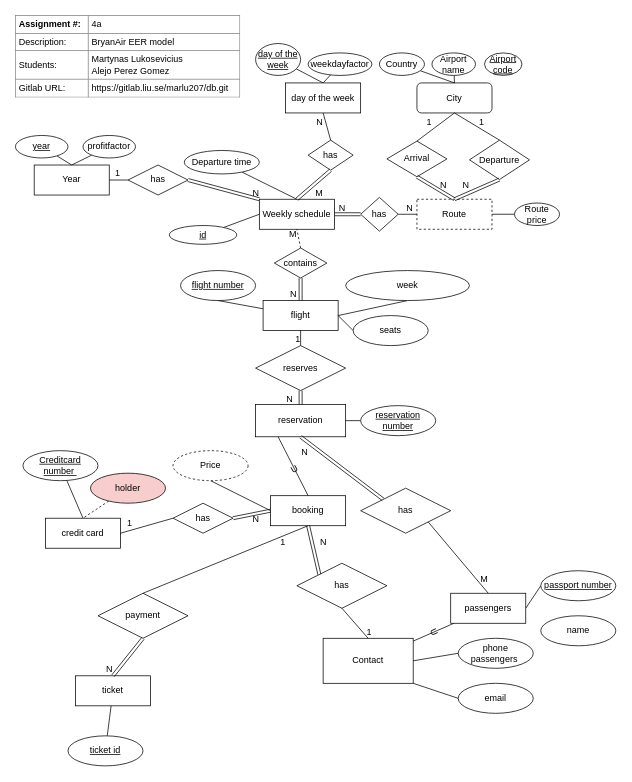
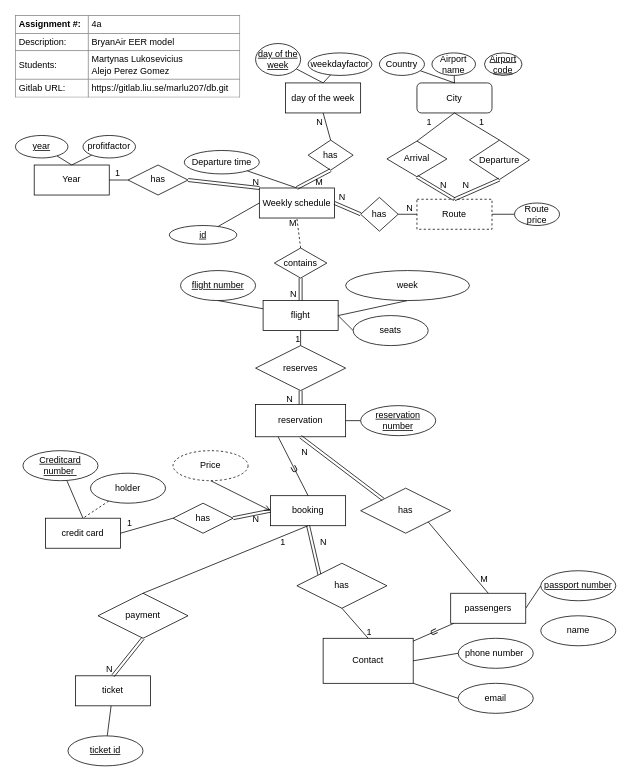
- <mxCell id="3" value="Weekly schedule" style="whiteSpace=wrap;html=1;align=center;" parent="1" vertex="1"><mxGeometry x="345" y="265" width="100" height="40" as="geometry" /></mxCell>
+ <mxCell id="3" value="Weekly schedule" style="whiteSpace=wrap;html=1;align=center;" parent="1" vertex="1"><mxGeometry x="345" y="250" width="100" height="40" as="geometry" /></mxCell>
- <mxCell id="37" value="holder" style="ellipse;whiteSpace=wrap;html=1;align=center;fillColor=#f8cecc;" parent="1" vertex="1"><mxGeometry x="120" y="630" width="100" height="40" as="geometry" /></mxCell>
+ <mxCell id="37" value="holder" style="ellipse;whiteSpace=wrap;html=1;align=center;" parent="1" vertex="1"><mxGeometry x="120" y="630" width="100" height="40" as="geometry" /></mxCell>
- <mxCell id="27" style="edgeStyle=none;rounded=0;orthogonalLoop=1;jettySize=auto;html=1;entryX=0;entryY=0.5;entryDx=0;entryDy=0;endArrow=none;endFill=0;exitX=0.5;exitY=1;exitDx=0;exitDy=0;" parent="1" source="53" target="26" edge="1"><mxGeometry relative="1" as="geometry"><mxPoint x="165" y="680" as="sourcePoint" /></mxGeometry></mxCell>
+ <mxCell id="27" style="edgeStyle=none;rounded=0;orthogonalLoop=1;jettySize=auto;html=1;entryX=0;entryY=0.5;entryDx=0;entryDy=0;endArrow=open;endFill=0;exitX=0.5;exitY=1;exitDx=0;exitDy=0;" parent="1" source="53" target="26" edge="1"><mxGeometry relative="1" as="geometry"><mxPoint x="165" y="680" as="sourcePoint" /></mxGeometry></mxCell>
- <mxCell id="18" value="phone passengers&amp;nbsp;" style="ellipse;whiteSpace=wrap;html=1;align=center;" parent="1" vertex="1"><mxGeometry x="610" y="850" width="100" height="40" as="geometry" /></mxCell>
+ <mxCell id="18" value="phone number&amp;nbsp;" style="ellipse;whiteSpace=wrap;html=1;align=center;" parent="1" vertex="1"><mxGeometry x="610" y="850" width="100" height="40" as="geometry" /></mxCell>
